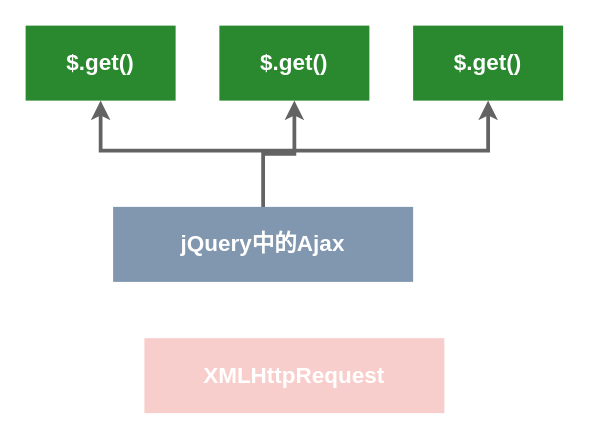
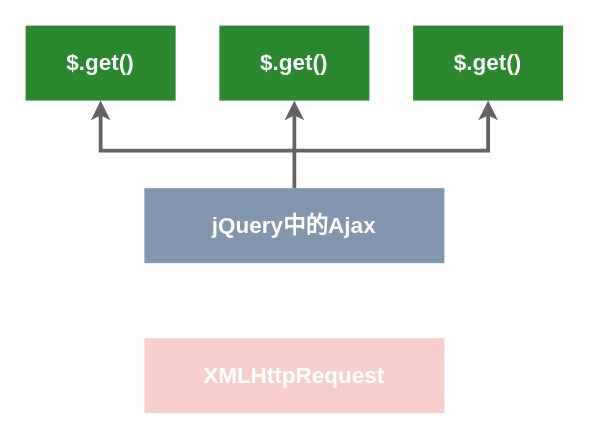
- <mxCell id="4" value="&lt;font color=&quot;#ffffff&quot; style=&quot;font-size: 18px;&quot;&gt;&lt;b&gt;jQuery中的Ajax&lt;/b&gt;&lt;/font&gt;" style="rounded=0;whiteSpace=wrap;html=1;fillColor=#8097af;strokeColor=none;" vertex="1" parent="1"><mxGeometry x="90" y="165" width="240" height="60" as="geometry" /></mxCell>
+ <mxCell id="4" value="&lt;font color=&quot;#ffffff&quot; style=&quot;font-size: 18px;&quot;&gt;&lt;b&gt;jQuery中的Ajax&lt;/b&gt;&lt;/font&gt;" style="rounded=0;whiteSpace=wrap;html=1;fillColor=#8097af;strokeColor=none;" vertex="1" parent="1"><mxGeometry x="115" y="150" width="240" height="60" as="geometry" /></mxCell>
